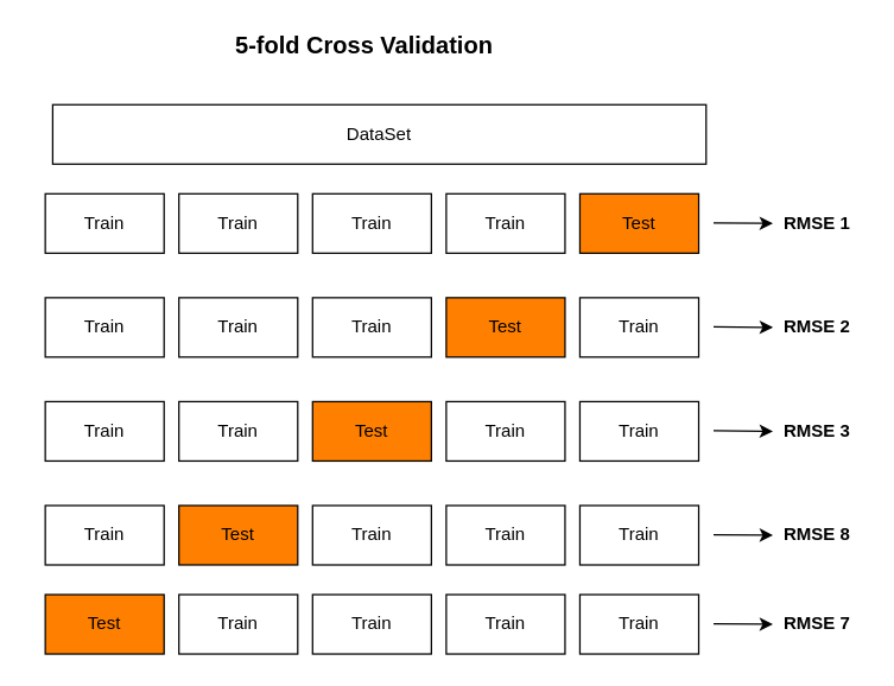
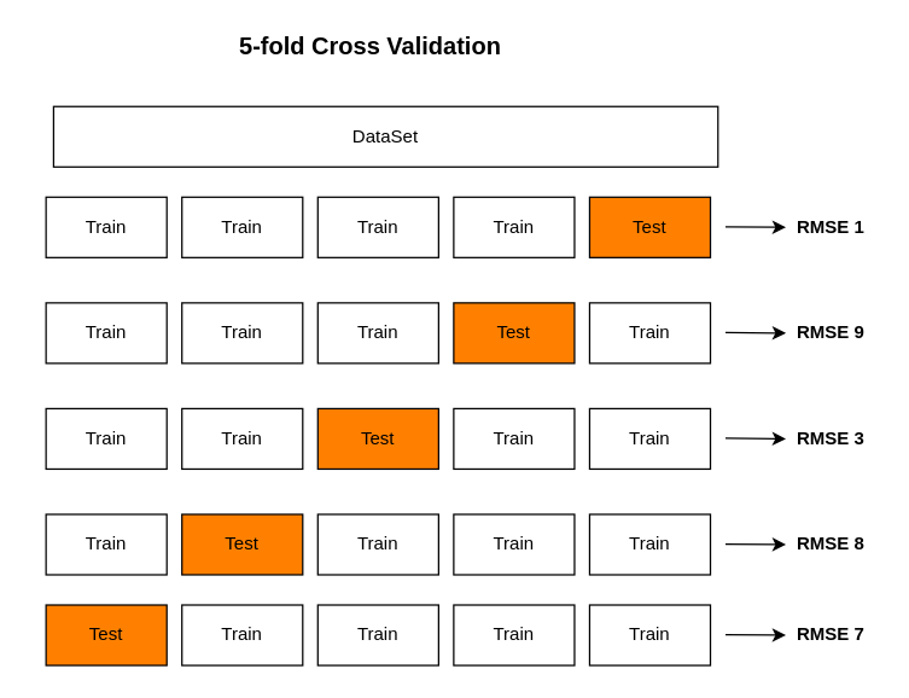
- <mxCell id="31" value="RMSE 2" style="text;html=1;strokeColor=none;fillColor=none;align=center;verticalAlign=middle;whiteSpace=wrap;rounded=0;fontStyle=1" vertex="1" parent="1"><mxGeometry x="520" y="210" width="60" height="20" as="geometry" /></mxCell>
+ <mxCell id="31" value="RMSE 9" style="text;html=1;strokeColor=none;fillColor=none;align=center;verticalAlign=middle;whiteSpace=wrap;rounded=0;fontStyle=1" vertex="1" parent="1"><mxGeometry x="520" y="210" width="60" height="20" as="geometry" /></mxCell>
